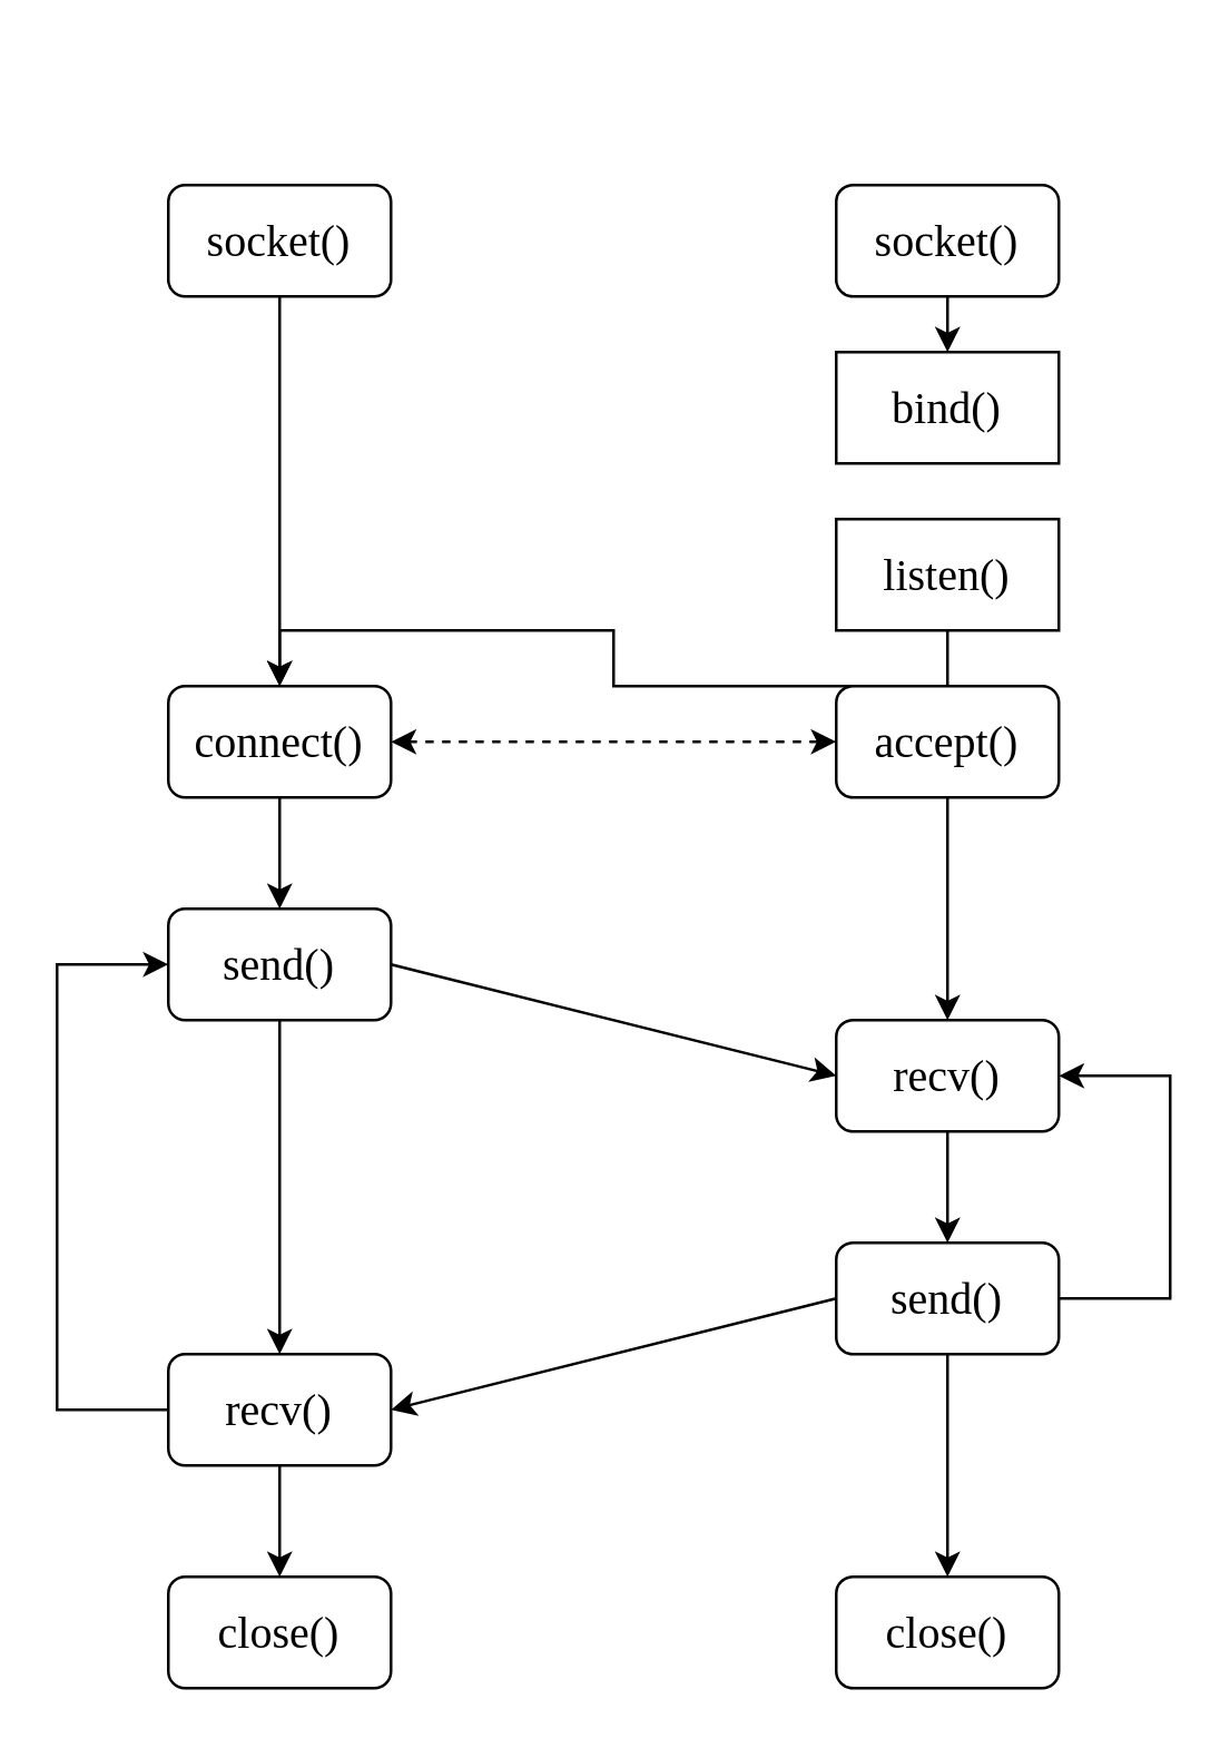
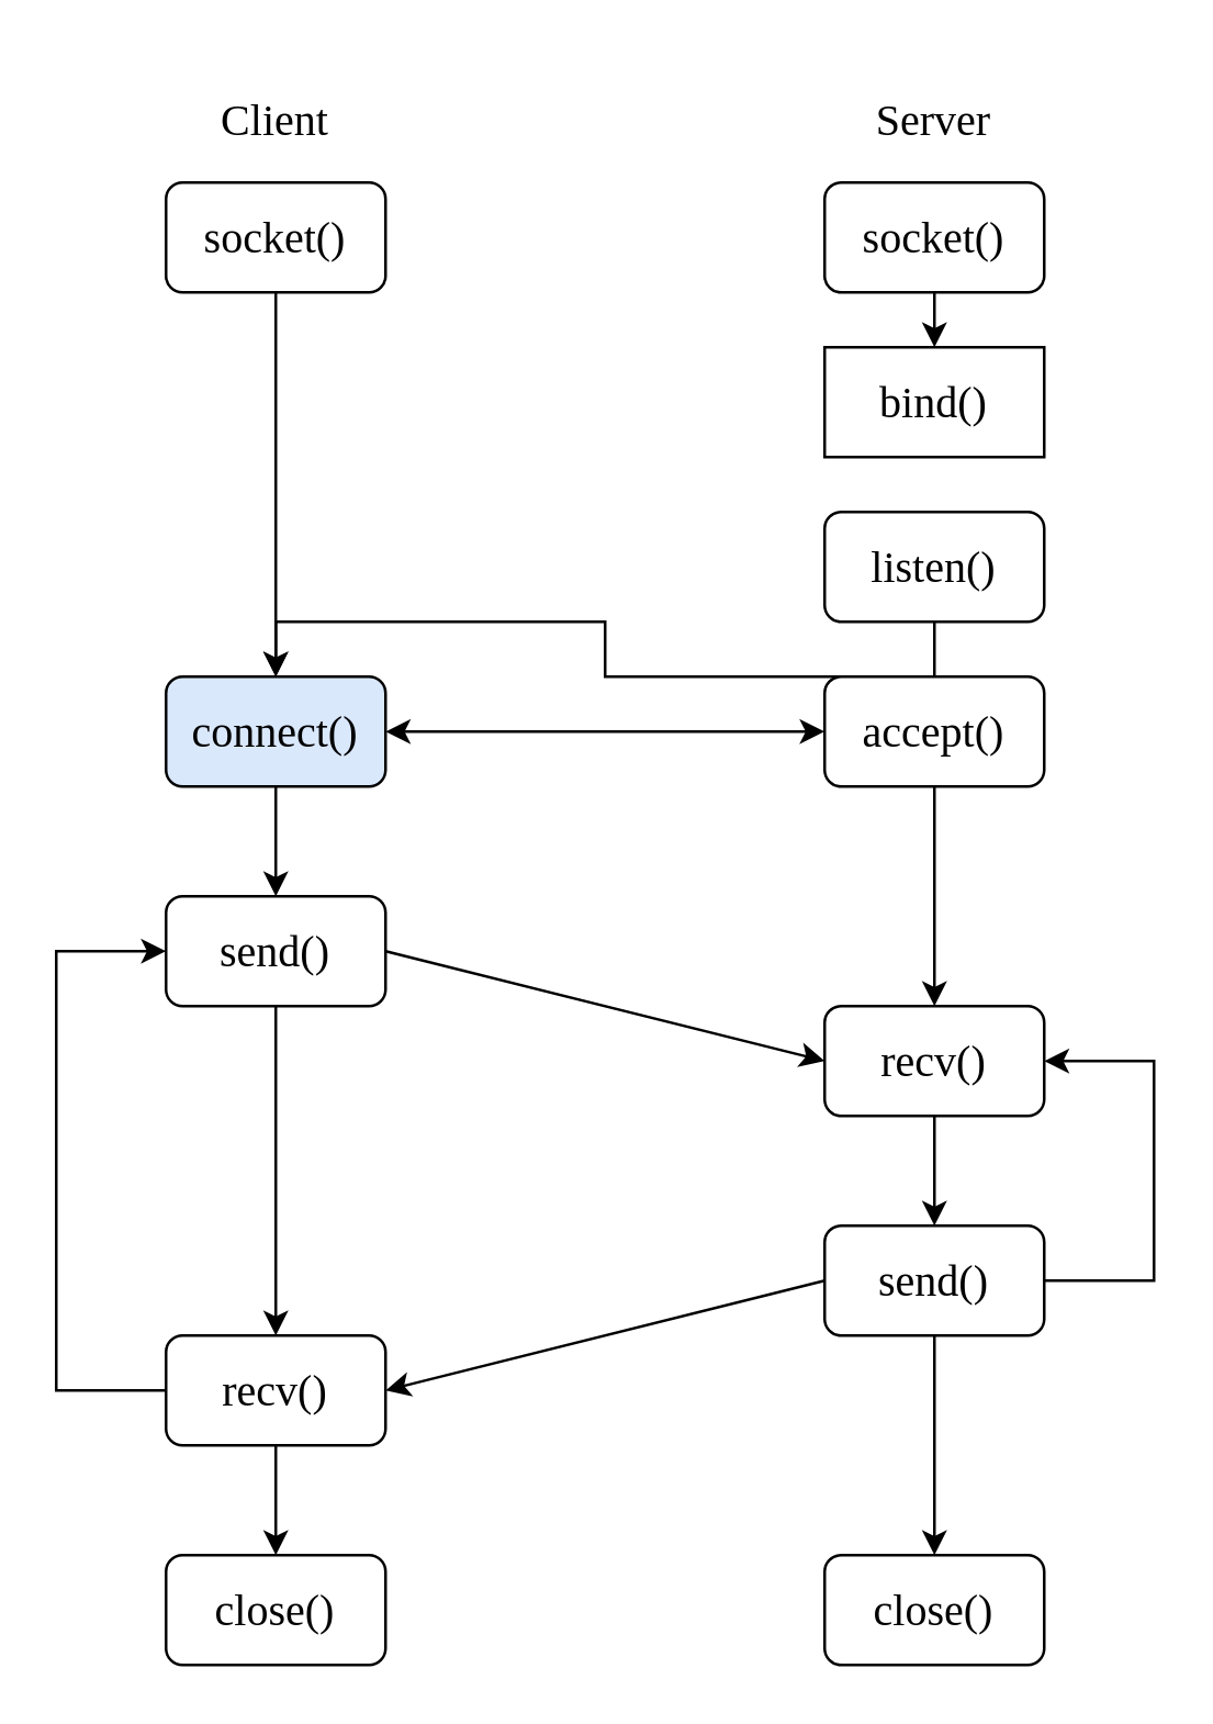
+ <mxCell id="2" value="Client" style="text;html=1;strokeColor=none;fillColor=none;align=center;verticalAlign=middle;whiteSpace=wrap;rounded=0;fontSize=16;aspect=fixed;fontFamily=Comic Sans MS;" vertex="1" parent="1"><mxGeometry x="60" y="20.29" width="80" height="45.71" as="geometry" /></mxCell>
+ <mxCell id="13" value="Server" style="text;html=1;strokeColor=none;fillColor=none;align=center;verticalAlign=middle;whiteSpace=wrap;rounded=0;fontSize=16;aspect=fixed;fontFamily=Comic Sans MS;" vertex="1" parent="1"><mxGeometry x="300" y="20.29" width="80" height="45.71" as="geometry" /></mxCell>
- <mxCell id="18" value="listen()" style="whiteSpace=wrap;html=1;aspect=fixed;fontSize=16;fontFamily=Comic Sans MS;rounded=0;" vertex="1" parent="1"><mxGeometry x="300" y="186" width="80" height="40" as="geometry" /></mxCell>
+ <mxCell id="18" value="listen()" style="rounded=1;whiteSpace=wrap;html=1;aspect=fixed;fontSize=16;fontFamily=Comic Sans MS;" vertex="1" parent="1"><mxGeometry x="300" y="186" width="80" height="40" as="geometry" /></mxCell>
- <mxCell id="6" value="connect()" style="rounded=1;whiteSpace=wrap;html=1;aspect=fixed;fontSize=16;fontFamily=Comic Sans MS;" vertex="1" parent="1"><mxGeometry x="60" y="246" width="80" height="40" as="geometry" /></mxCell>
+ <mxCell id="6" value="connect()" style="rounded=1;whiteSpace=wrap;html=1;aspect=fixed;fontSize=16;fontFamily=Comic Sans MS;fillColor=#dae8fc;" vertex="1" parent="1"><mxGeometry x="60" y="246" width="80" height="40" as="geometry" /></mxCell>
- <mxCell id="27" value="" style="endArrow=classic;startArrow=classic;html=1;rounded=0;exitX=1;exitY=0.5;exitDx=0;exitDy=0;fontFamily=Comic Sans MS;entryX=0;entryY=0.5;entryDx=0;entryDy=0;dashed=1;" edge="1" parent="1" source="6" target="20"><mxGeometry width="50" height="50" relative="1" as="geometry"><mxPoint x="210" y="236" as="sourcePoint" /><mxPoint x="340" y="326" as="targetPoint" /></mxGeometry></mxCell>
+ <mxCell id="27" value="" style="endArrow=classic;startArrow=classic;html=1;rounded=0;exitX=1;exitY=0.5;exitDx=0;exitDy=0;fontFamily=Comic Sans MS;entryX=0;entryY=0.5;entryDx=0;entryDy=0;" edge="1" parent="1" source="6" target="20"><mxGeometry width="50" height="50" relative="1" as="geometry"><mxPoint x="210" y="236" as="sourcePoint" /><mxPoint x="340" y="326" as="targetPoint" /></mxGeometry></mxCell>
